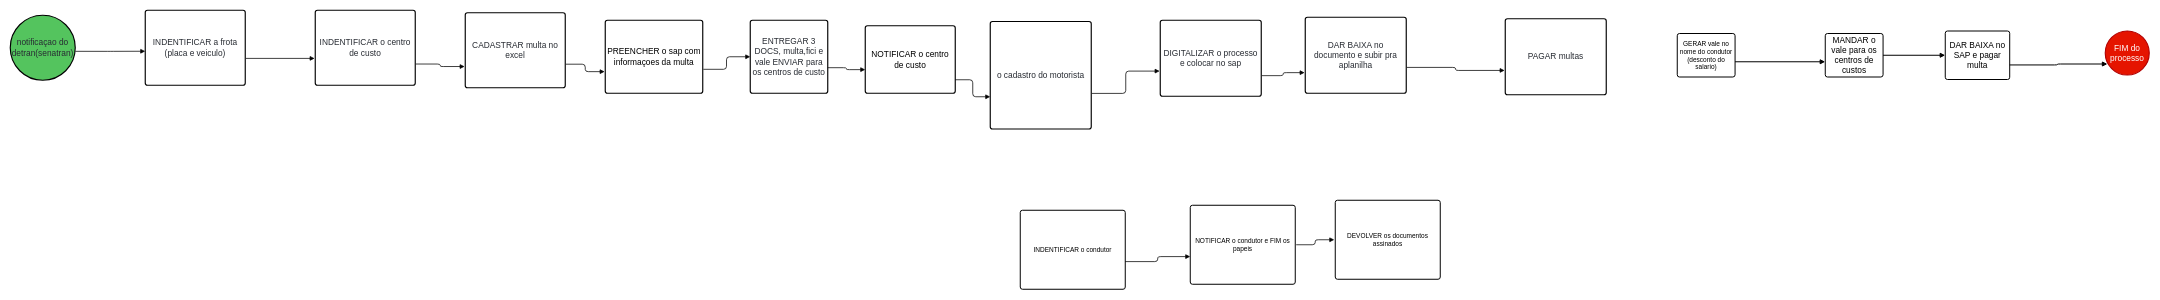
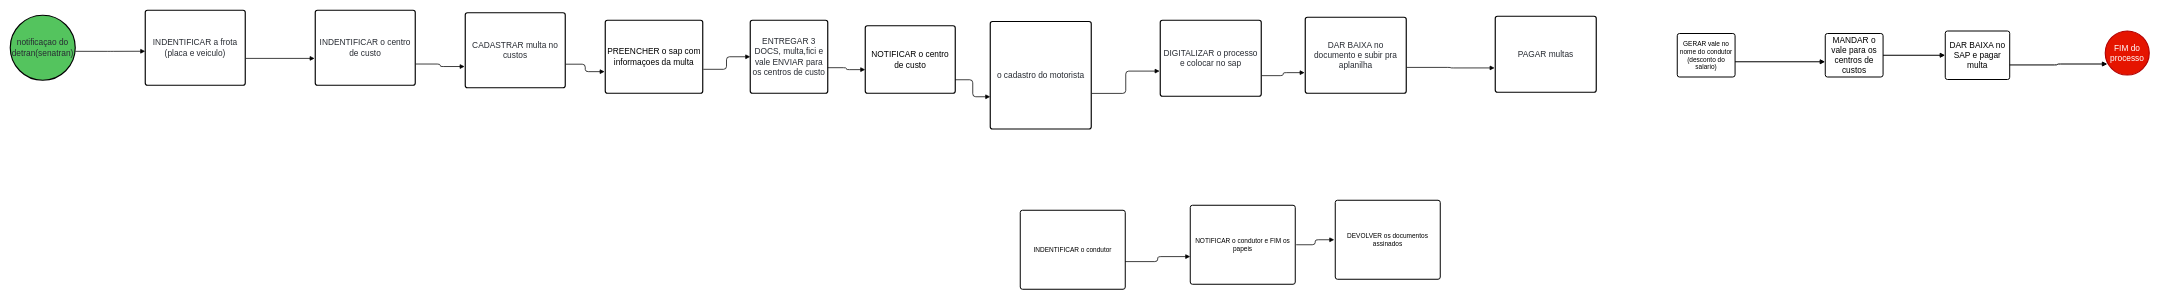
- <mxCell id="30" value="CADASTRAR multa no excel" style="html=1;overflow=block;blockSpacing=1;whiteSpace=wrap;fontSize=16.7;fontColor=#282c33;spacing=3.8;strokeOpacity=100;fillOpacity=100;rounded=1;absoluteArcSize=1;arcSize=9;fillColor=#ffffff;strokeWidth=2.3;lucidId=UQyd89n-yk~3;" vertex="1" parent="1"><mxGeometry x="930" y="25" width="200" height="150" as="geometry" /></mxCell>
+ <mxCell id="30" value="CADASTRAR multa no custos" style="html=1;overflow=block;blockSpacing=1;whiteSpace=wrap;fontSize=16.7;fontColor=#282c33;spacing=3.8;strokeOpacity=100;fillOpacity=100;rounded=1;absoluteArcSize=1;arcSize=9;fillColor=#ffffff;strokeWidth=2.3;lucidId=UQyd89n-yk~3;" vertex="1" parent="1"><mxGeometry x="930" y="25" width="200" height="150" as="geometry" /></mxCell>
- <mxCell id="16" value="PAGAR multas" style="html=1;overflow=block;blockSpacing=1;whiteSpace=wrap;fontSize=16.7;fontColor=#282c33;spacing=3.8;strokeOpacity=100;fillOpacity=100;rounded=1;absoluteArcSize=1;arcSize=9;fillColor=#ffffff;strokeWidth=2.3;lucidId=3Qyd8LBBsG2b;" vertex="1" parent="1"><mxGeometry x="3010" y="37" width="202" height="152" as="geometry" /></mxCell>
+ <mxCell id="16" value="PAGAR multas" style="html=1;overflow=block;blockSpacing=1;whiteSpace=wrap;fontSize=16.7;fontColor=#282c33;spacing=3.8;strokeOpacity=100;fillOpacity=100;rounded=1;absoluteArcSize=1;arcSize=9;fillColor=#ffffff;strokeWidth=2.3;lucidId=3Qyd8LBBsG2b;" vertex="1" parent="1"><mxGeometry x="2990" y="32" width="202" height="152" as="geometry" /></mxCell>
